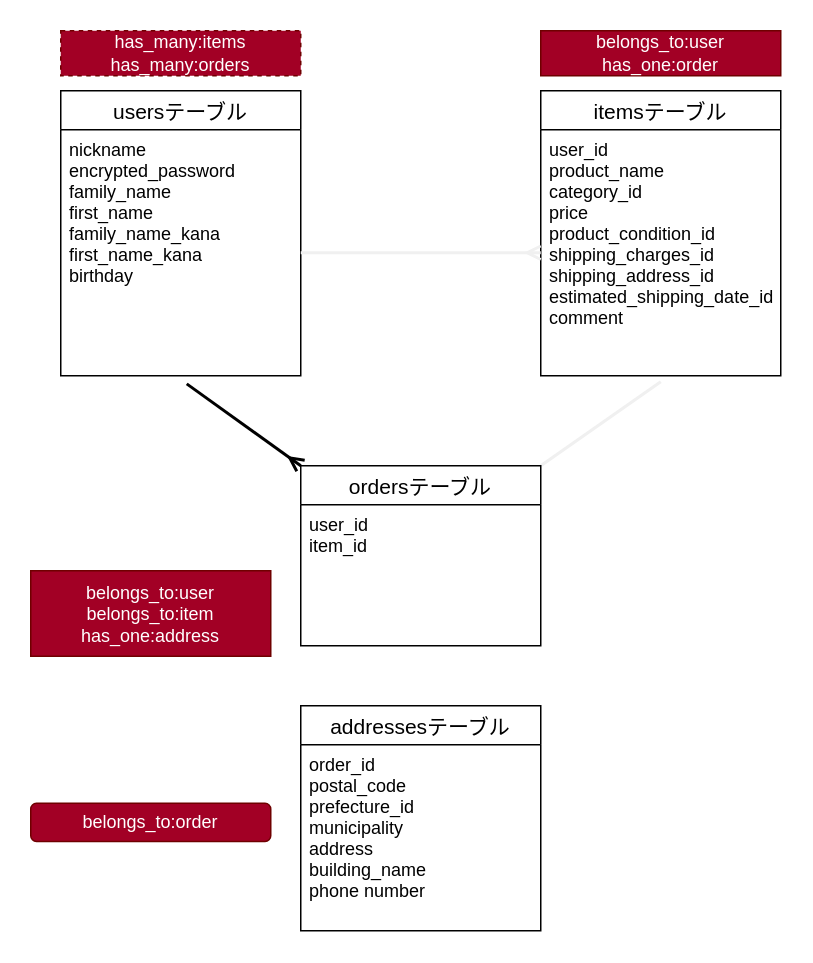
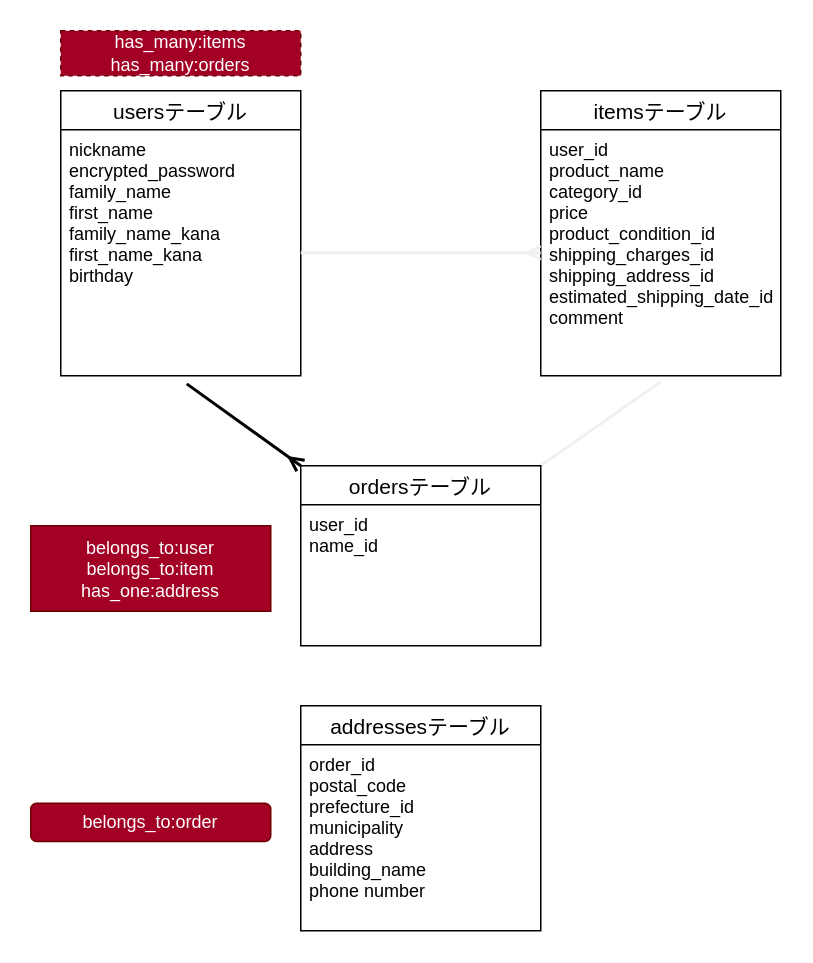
- <mxCell id="5" value="belongs_to:user&lt;br&gt;has_one:order" style="whiteSpace=wrap;html=1;align=center;fillColor=#a20025;strokeColor=#6F0000;fontColor=#ffffff;" parent="1" vertex="1"><mxGeometry x="360" y="20" width="160" height="30" as="geometry" /></mxCell>
- <mxCell id="14" value="user_id&#10;item_id" style="text;strokeColor=none;fillColor=none;spacingLeft=4;spacingRight=4;overflow=hidden;rotatable=0;points=[[0,0.5],[1,0.5]];portConstraint=eastwest;fontSize=12;" parent="13" vertex="1"><mxGeometry y="26" width="160" height="94" as="geometry" /></mxCell>
+ <mxCell id="14" value="user_id&#10;name_id" style="text;strokeColor=none;fillColor=none;spacingLeft=4;spacingRight=4;overflow=hidden;rotatable=0;points=[[0,0.5],[1,0.5]];portConstraint=eastwest;fontSize=12;" parent="13" vertex="1"><mxGeometry y="26" width="160" height="94" as="geometry" /></mxCell>
- <mxCell id="6" value="belongs_to:user&lt;br&gt;belongs_to:item&lt;br&gt;has_one:address" style="whiteSpace=wrap;html=1;align=center;fillColor=#a20025;strokeColor=#6F0000;fontColor=#ffffff;" parent="1" vertex="1"><mxGeometry x="20" y="380" width="160" height="57" as="geometry" /></mxCell>
+ <mxCell id="6" value="belongs_to:user&lt;br&gt;belongs_to:item&lt;br&gt;has_one:address" style="whiteSpace=wrap;html=1;align=center;fillColor=#a20025;strokeColor=#6F0000;fontColor=#ffffff;" parent="1" vertex="1"><mxGeometry x="20" y="350" width="160" height="57" as="geometry" /></mxCell>
